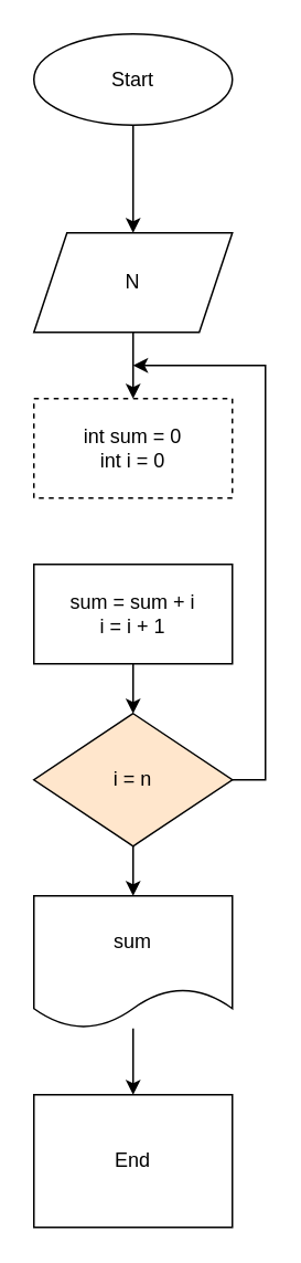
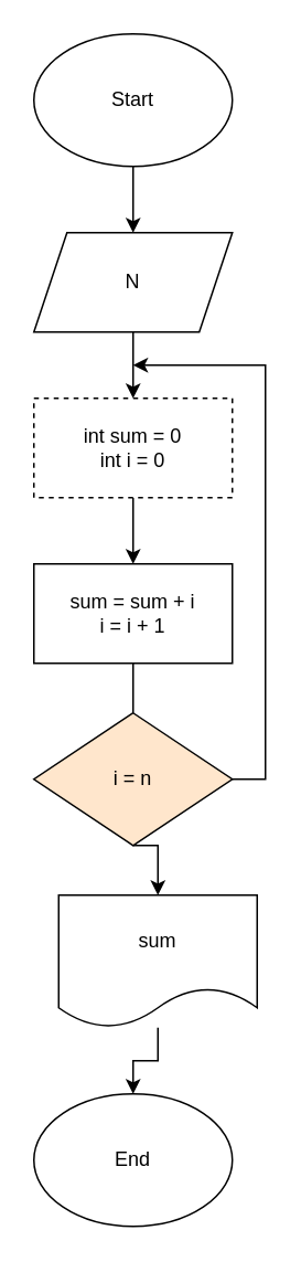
- <mxCell id="3" value="Start" style="ellipse;whiteSpace=wrap;html=1;" vertex="1" parent="1"><mxGeometry x="20" y="20" width="120" height="55" as="geometry" /></mxCell>
+ <mxCell id="3" value="Start" style="ellipse;whiteSpace=wrap;html=1;" vertex="1" parent="1"><mxGeometry x="20" y="20" width="120" height="80" as="geometry" /></mxCell>
+ <mxCell id="6" style="edgeStyle=orthogonalEdgeStyle;rounded=0;orthogonalLoop=1;jettySize=auto;html=1;exitX=0.5;exitY=1;exitDx=0;exitDy=0;entryX=0.5;entryY=0;entryDx=0;entryDy=0;" edge="1" parent="1" source="7" target="9"><mxGeometry relative="1" as="geometry" /></mxCell>
- <mxCell id="8" style="edgeStyle=orthogonalEdgeStyle;rounded=0;orthogonalLoop=1;jettySize=auto;html=1;exitX=0.5;exitY=1;exitDx=0;exitDy=0;entryX=0.5;entryY=0;entryDx=0;entryDy=0;" edge="1" parent="1" source="9" target="12"><mxGeometry relative="1" as="geometry" /></mxCell>
+ <mxCell id="8" style="edgeStyle=orthogonalEdgeStyle;rounded=0;orthogonalLoop=1;jettySize=auto;html=1;exitX=0.5;exitY=1;exitDx=0;exitDy=0;entryX=0.5;entryY=0;entryDx=0;entryDy=0;endArrow=none;" edge="1" parent="1" source="9" target="12"><mxGeometry relative="1" as="geometry" /></mxCell>
- <mxCell id="14" value="sum" style="shape=document;whiteSpace=wrap;html=1;boundedLbl=1;" vertex="1" parent="1"><mxGeometry x="20" y="540" width="120" height="80" as="geometry" /></mxCell>
+ <mxCell id="14" value="sum" style="shape=document;whiteSpace=wrap;html=1;boundedLbl=1;" vertex="1" parent="1"><mxGeometry x="35" y="540" width="120" height="80" as="geometry" /></mxCell>
- <mxCell id="15" value="End" style="whiteSpace=wrap;html=1;rounded=0;" vertex="1" parent="1"><mxGeometry x="20" y="660" width="120" height="80" as="geometry" /></mxCell>
+ <mxCell id="15" value="End" style="ellipse;whiteSpace=wrap;html=1;" vertex="1" parent="1"><mxGeometry x="20" y="660" width="120" height="80" as="geometry" /></mxCell>
